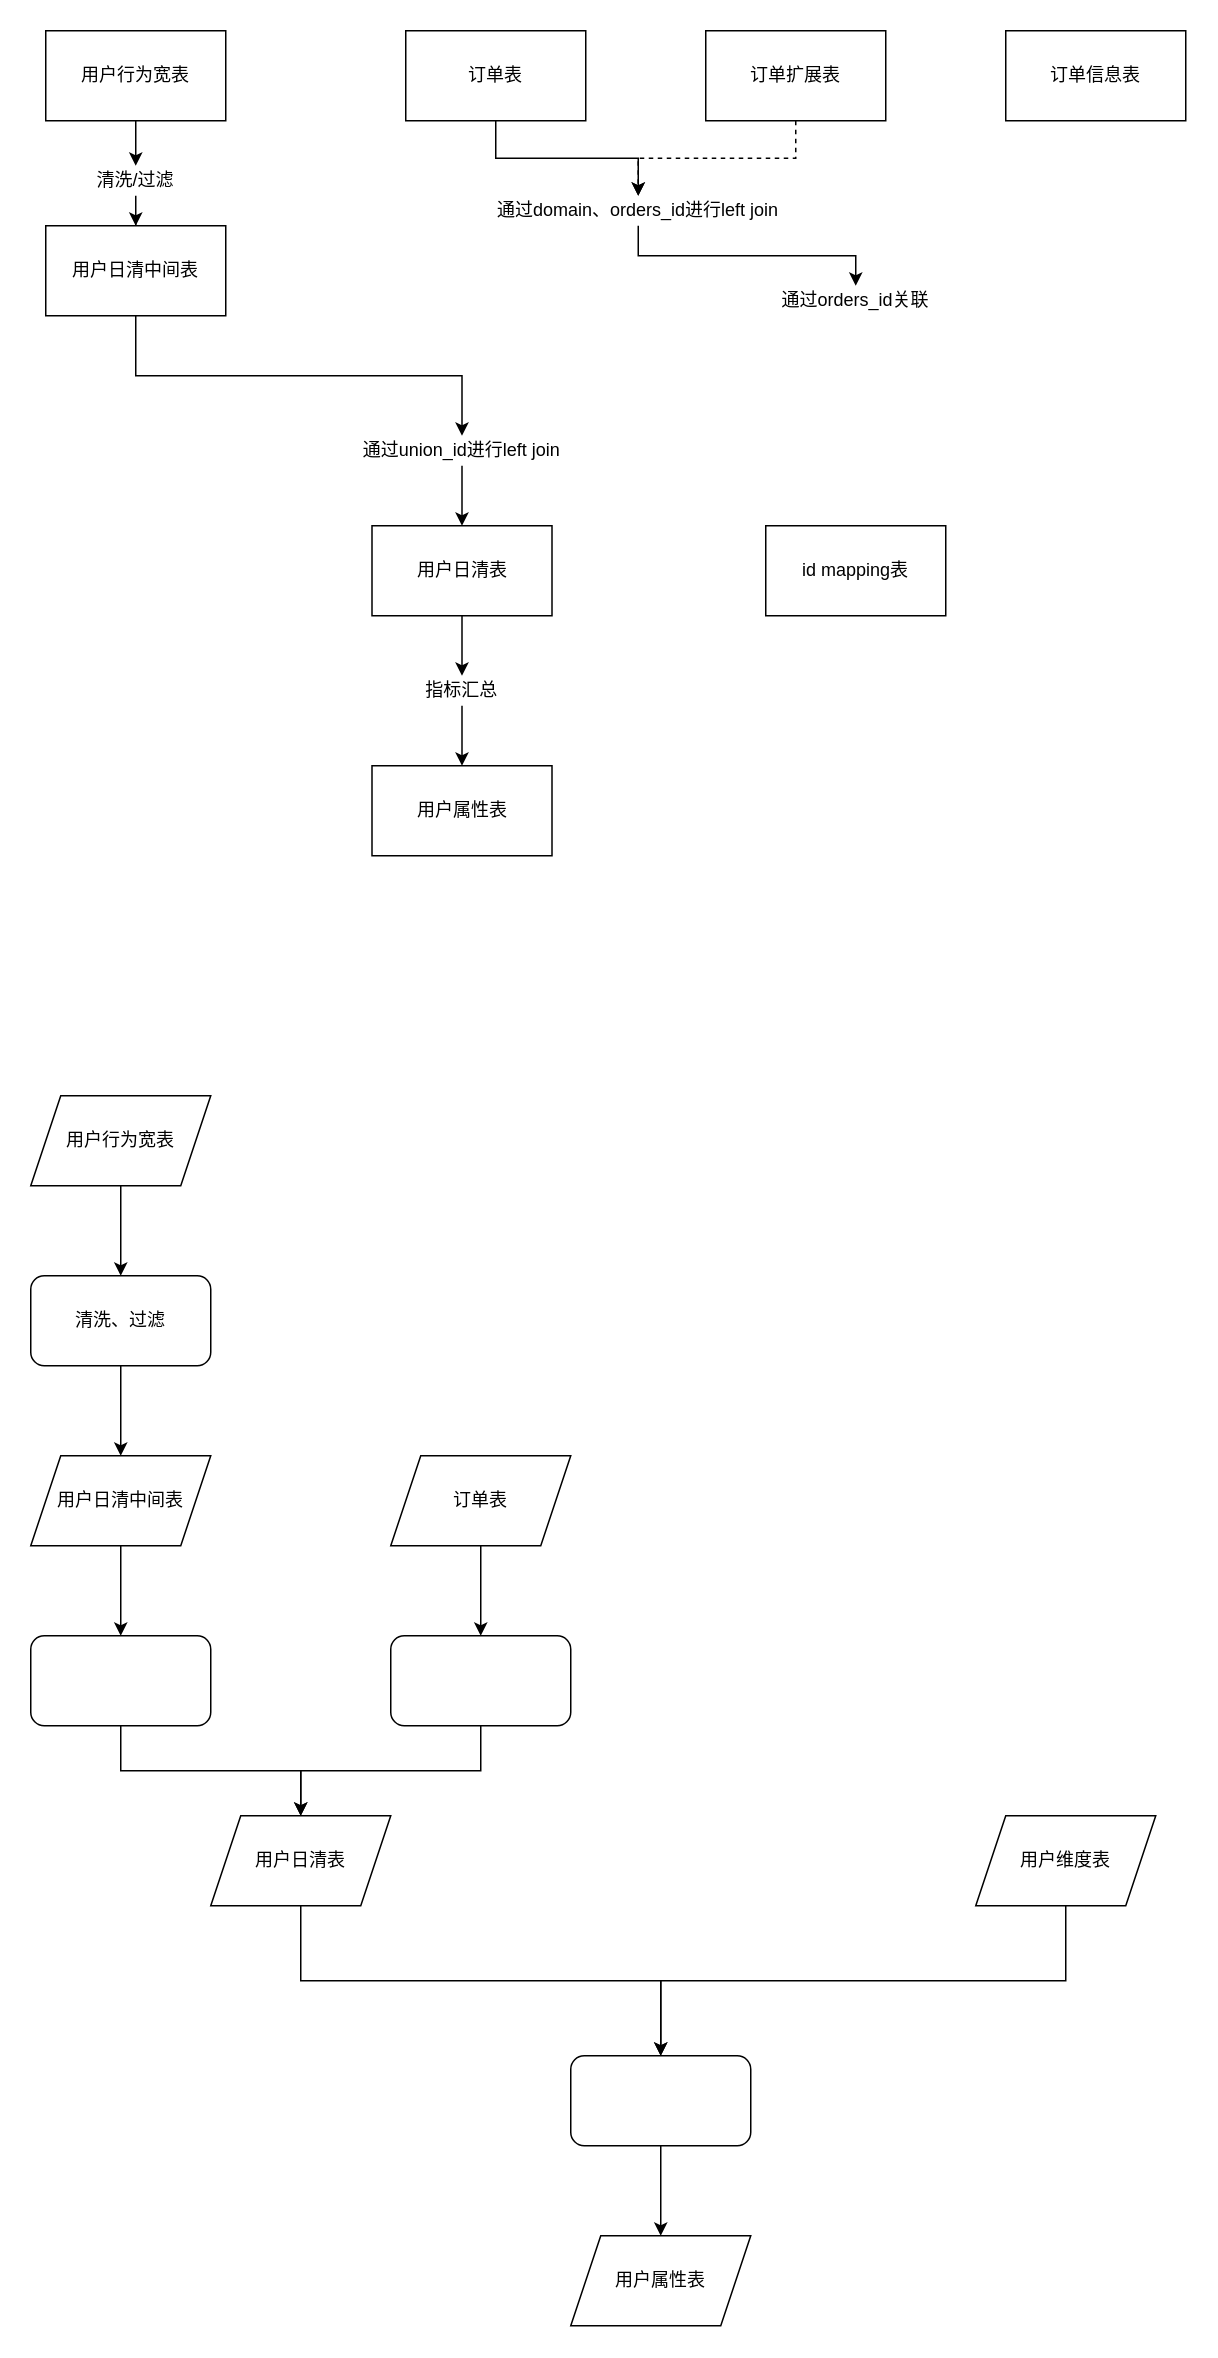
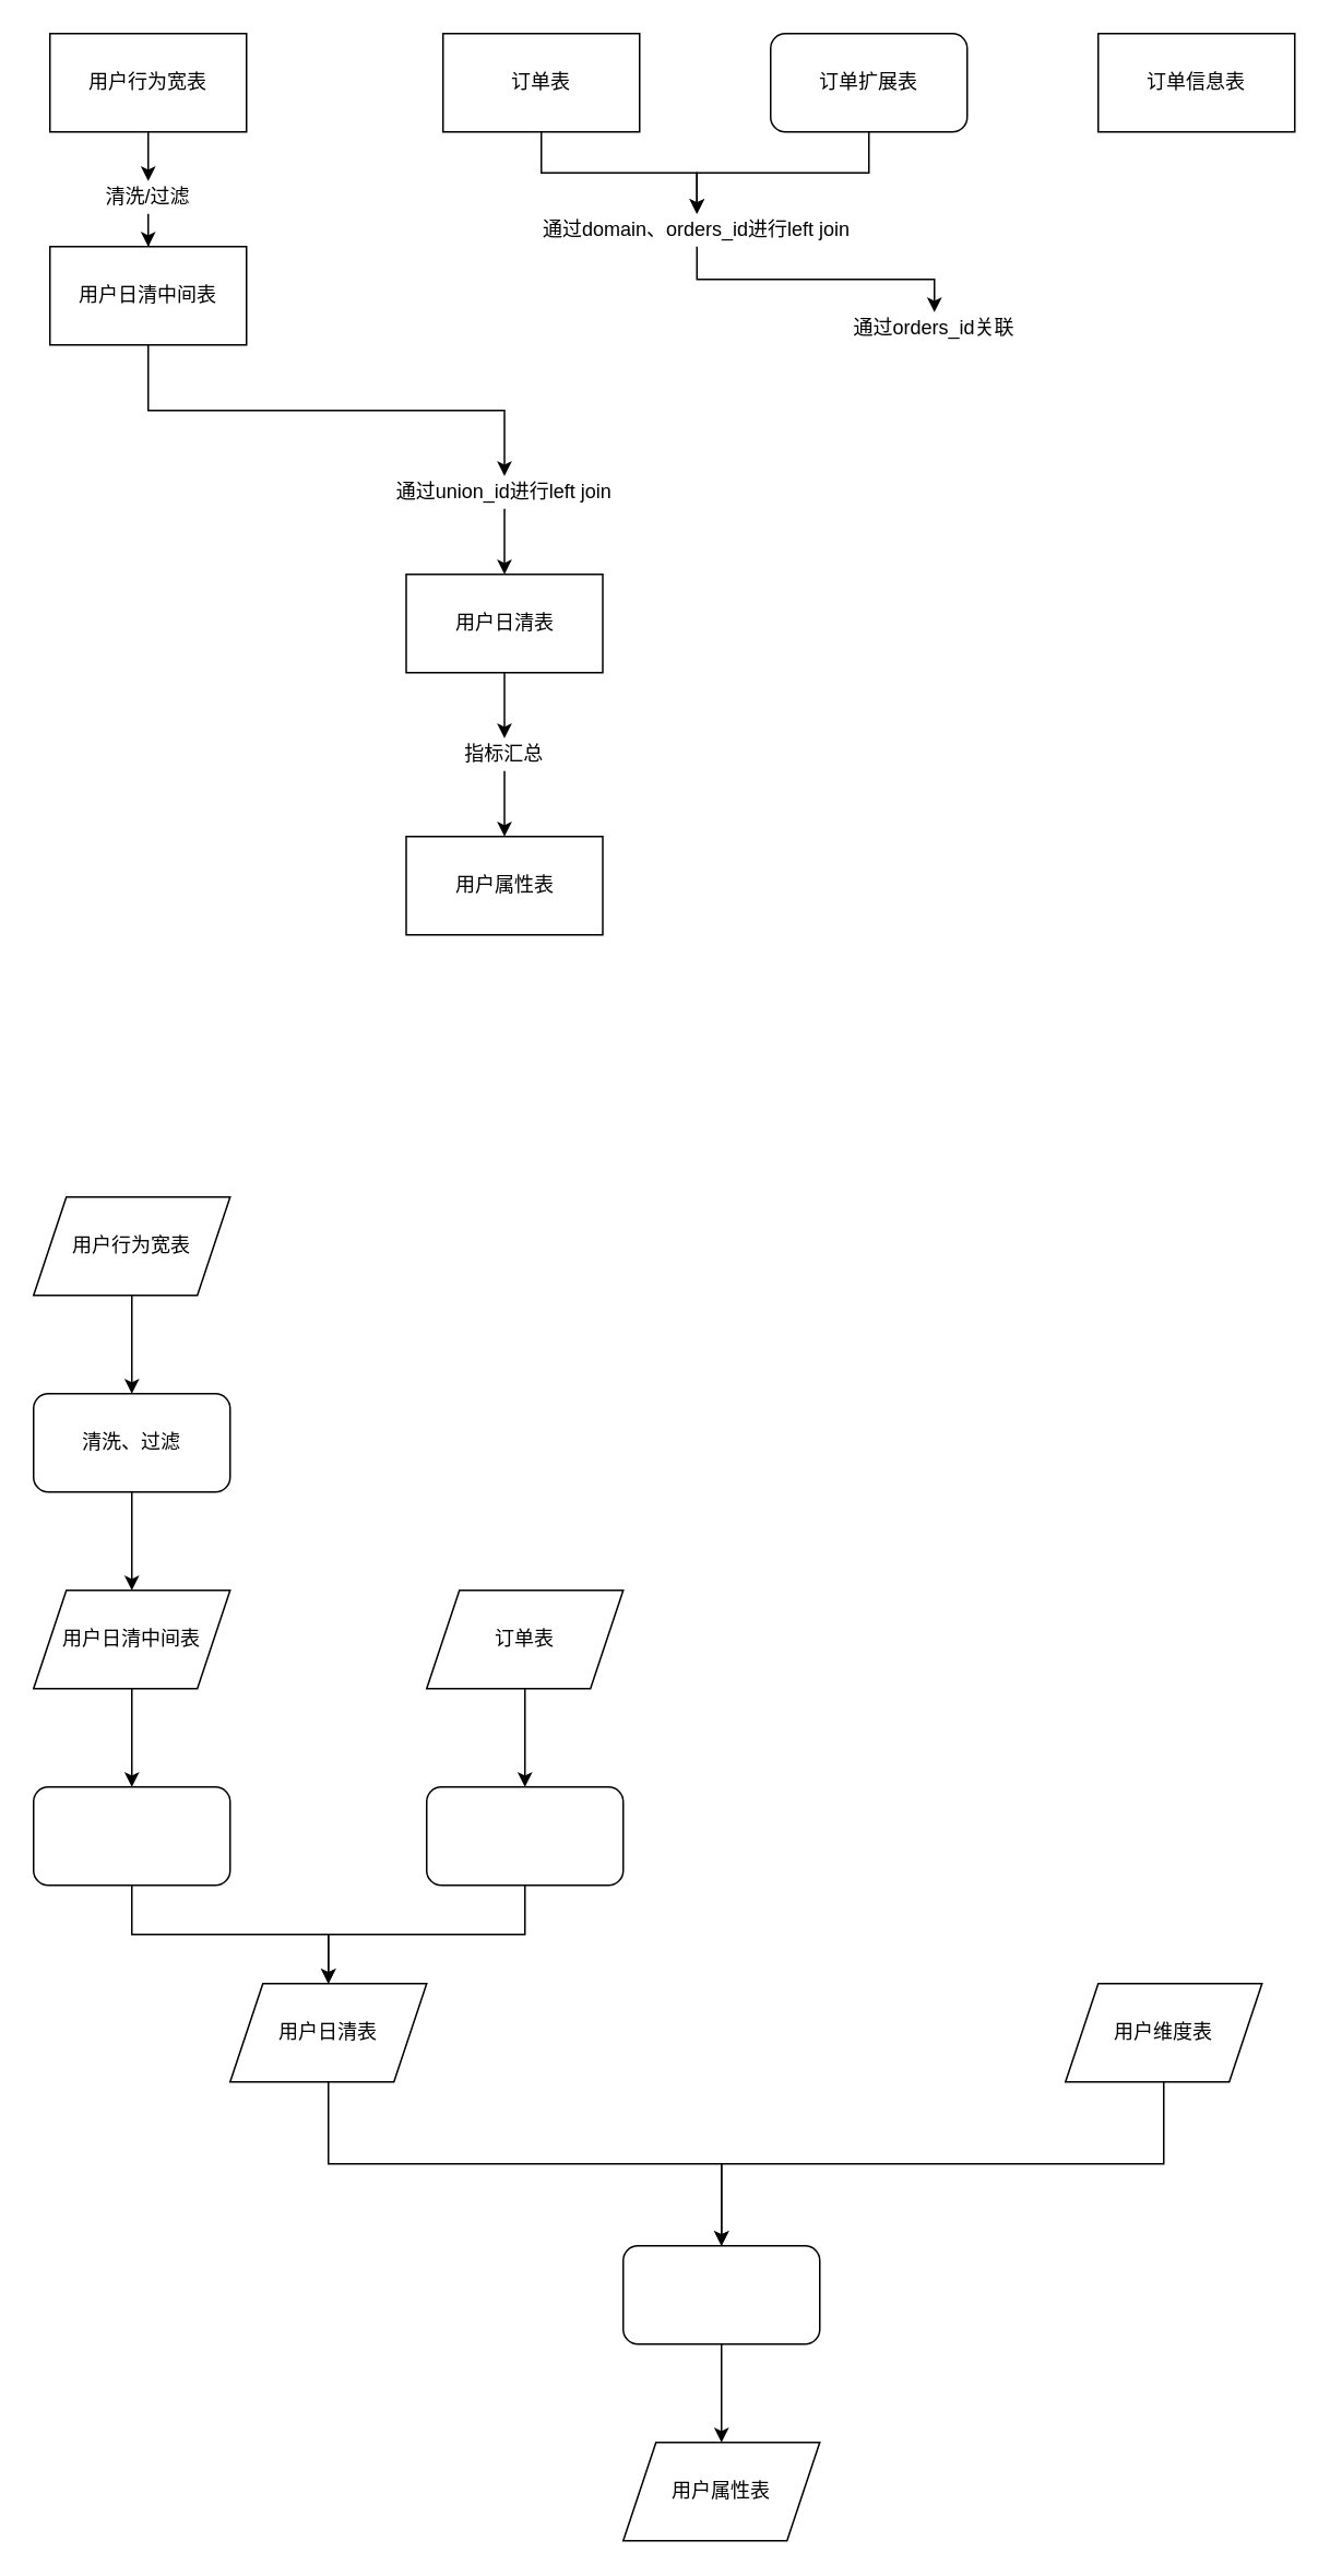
- <mxCell id="37" value="订单扩展表" style="rounded=0;whiteSpace=wrap;html=1;" vertex="1" parent="1"><mxGeometry x="470" y="20" width="120" height="60" as="geometry" /></mxCell>
+ <mxCell id="37" value="订单扩展表" style="whiteSpace=wrap;html=1;rounded=1;" vertex="1" parent="1"><mxGeometry x="470" y="20" width="120" height="60" as="geometry" /></mxCell>
- <mxCell id="36" style="edgeStyle=orthogonalEdgeStyle;rounded=0;orthogonalLoop=1;jettySize=auto;html=1;exitX=0.5;exitY=1;exitDx=0;exitDy=0;entryX=0.5;entryY=0;entryDx=0;entryDy=0;dashed=1;" edge="1" parent="1" source="37" target="39"><mxGeometry relative="1" as="geometry" /></mxCell>
+ <mxCell id="36" style="edgeStyle=orthogonalEdgeStyle;rounded=0;orthogonalLoop=1;jettySize=auto;html=1;exitX=0.5;exitY=1;exitDx=0;exitDy=0;entryX=0.5;entryY=0;entryDx=0;entryDy=0;" edge="1" parent="1" source="37" target="39"><mxGeometry relative="1" as="geometry" /></mxCell>
- <mxCell id="42" value="id mapping表" style="rounded=0;whiteSpace=wrap;html=1;" vertex="1" parent="1"><mxGeometry x="510" y="350" width="120" height="60" as="geometry" /></mxCell>
